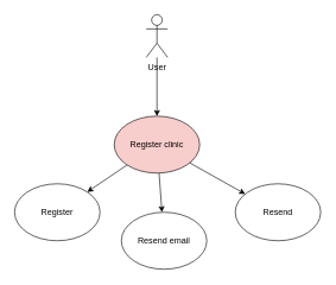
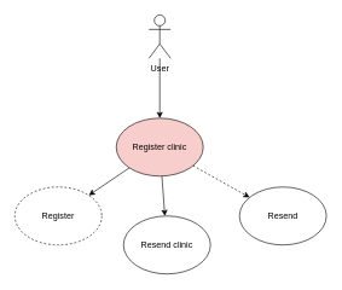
- <mxCell id="4" style="rounded=0;orthogonalLoop=1;jettySize=auto;html=1;" parent="1" source="7" target="9" edge="1"><mxGeometry relative="1" as="geometry" /></mxCell>
+ <mxCell id="4" style="rounded=0;orthogonalLoop=1;jettySize=auto;html=1;dashed=1;" parent="1" source="7" target="9" edge="1"><mxGeometry relative="1" as="geometry" /></mxCell>
- <mxCell id="8" value="Register" style="ellipse;whiteSpace=wrap;html=1;" parent="1" vertex="1"><mxGeometry x="20" y="257.5" width="120" height="80" as="geometry" /></mxCell>
+ <mxCell id="8" value="Register" style="ellipse;whiteSpace=wrap;html=1;dashed=1;" parent="1" vertex="1"><mxGeometry x="20" y="257.5" width="120" height="80" as="geometry" /></mxCell>
- <mxCell id="10" value="Resend email" style="ellipse;whiteSpace=wrap;html=1;" parent="1" vertex="1"><mxGeometry x="170" y="297.5" width="120" height="80" as="geometry" /></mxCell>
+ <mxCell id="10" value="Resend clinic" style="ellipse;whiteSpace=wrap;html=1;" parent="1" vertex="1"><mxGeometry x="170" y="297.5" width="120" height="80" as="geometry" /></mxCell>
